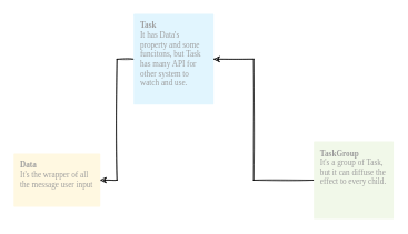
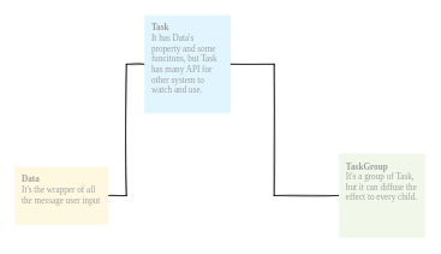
- <mxCell id="4" style="edgeStyle=orthogonalEdgeStyle;rounded=0;orthogonalLoop=1;jettySize=auto;html=1;fontFamily=Comic Sans MS;sketch=1;exitX=0;exitY=0.5;exitDx=0;exitDy=0;exitPerimeter=0;" parent="1" source="5" target="3" edge="1"><mxGeometry relative="1" as="geometry"><Array as="points"><mxPoint x="380" y="270" /><mxPoint x="380" y="88" /></Array></mxGeometry></mxCell>
+ <mxCell id="4" style="edgeStyle=orthogonalEdgeStyle;rounded=0;orthogonalLoop=1;jettySize=auto;html=1;fontFamily=Comic Sans MS;sketch=1;exitX=0;exitY=0.5;exitDx=0;exitDy=0;exitPerimeter=0;endArrow=none;" parent="1" source="5" target="3" edge="1"><mxGeometry relative="1" as="geometry"><Array as="points"><mxPoint x="380" y="270" /><mxPoint x="380" y="88" /></Array></mxGeometry></mxCell>
- <mxCell id="2" style="edgeStyle=orthogonalEdgeStyle;rounded=0;orthogonalLoop=1;jettySize=auto;html=1;exitX=0;exitY=0.5;exitDx=0;exitDy=0;exitPerimeter=0;entryX=1;entryY=0.5;entryDx=0;entryDy=0;entryPerimeter=0;fontFamily=Comic Sans MS;sketch=1;" parent="1" source="3" target="6" edge="1"><mxGeometry relative="1" as="geometry" /></mxCell>
+ <mxCell id="2" style="edgeStyle=orthogonalEdgeStyle;rounded=0;orthogonalLoop=1;jettySize=auto;html=1;exitX=0;exitY=0.5;exitDx=0;exitDy=0;exitPerimeter=0;entryX=1;entryY=0.5;entryDx=0;entryDy=0;entryPerimeter=0;fontFamily=Comic Sans MS;sketch=1;endArrow=none;" parent="1" source="3" target="6" edge="1"><mxGeometry relative="1" as="geometry" /></mxCell>
